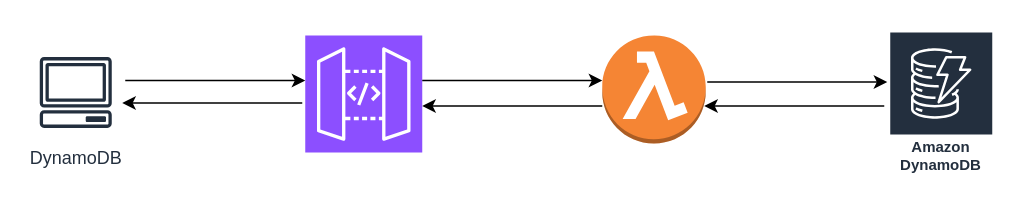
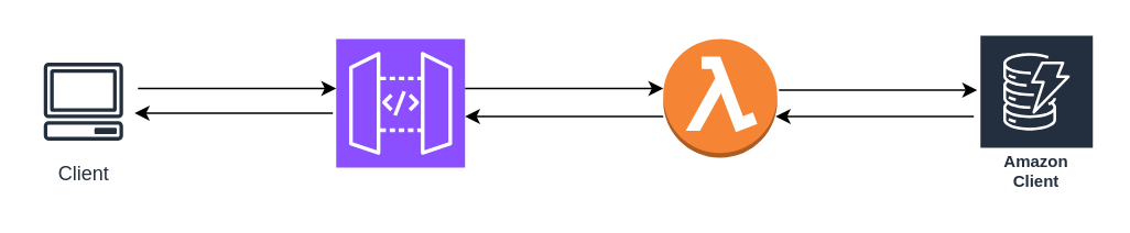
- <mxCell id="5" value="Amazon DynamoDB" style="sketch=0;outlineConnect=0;fontColor=#232F3E;gradientColor=none;strokeColor=#ffffff;fillColor=#232F3E;dashed=0;verticalLabelPosition=middle;verticalAlign=bottom;align=center;html=1;whiteSpace=wrap;fontSize=10;fontStyle=1;spacing=3;shape=mxgraph.aws4.productIcon;prIcon=mxgraph.aws4.dynamodb;" vertex="1" parent="1"><mxGeometry x="592" y="20" width="70" height="99" as="geometry" /></mxCell>
+ <mxCell id="5" value="Amazon Client" style="sketch=0;outlineConnect=0;fontColor=#232F3E;gradientColor=none;strokeColor=#ffffff;fillColor=#232F3E;dashed=0;verticalLabelPosition=middle;verticalAlign=bottom;align=center;html=1;whiteSpace=wrap;fontSize=10;fontStyle=1;spacing=3;shape=mxgraph.aws4.productIcon;prIcon=mxgraph.aws4.dynamodb;" vertex="1" parent="1"><mxGeometry x="592" y="20" width="70" height="99" as="geometry" /></mxCell>
- <mxCell id="7" value="DynamoDB" style="sketch=0;outlineConnect=0;fontColor=#232F3E;gradientColor=none;strokeColor=#232F3E;fillColor=#ffffff;dashed=0;verticalLabelPosition=bottom;verticalAlign=top;align=center;html=1;fontSize=12;fontStyle=0;aspect=fixed;shape=mxgraph.aws4.resourceIcon;resIcon=mxgraph.aws4.client;" vertex="1" parent="1"><mxGeometry x="20" y="31" width="60" height="60" as="geometry" /></mxCell>
+ <mxCell id="7" value="Client" style="sketch=0;outlineConnect=0;fontColor=#232F3E;gradientColor=none;strokeColor=#232F3E;fillColor=#ffffff;dashed=0;verticalLabelPosition=bottom;verticalAlign=top;align=center;html=1;fontSize=12;fontStyle=0;aspect=fixed;shape=mxgraph.aws4.resourceIcon;resIcon=mxgraph.aws4.client;" vertex="1" parent="1"><mxGeometry x="20" y="31" width="60" height="60" as="geometry" /></mxCell>
